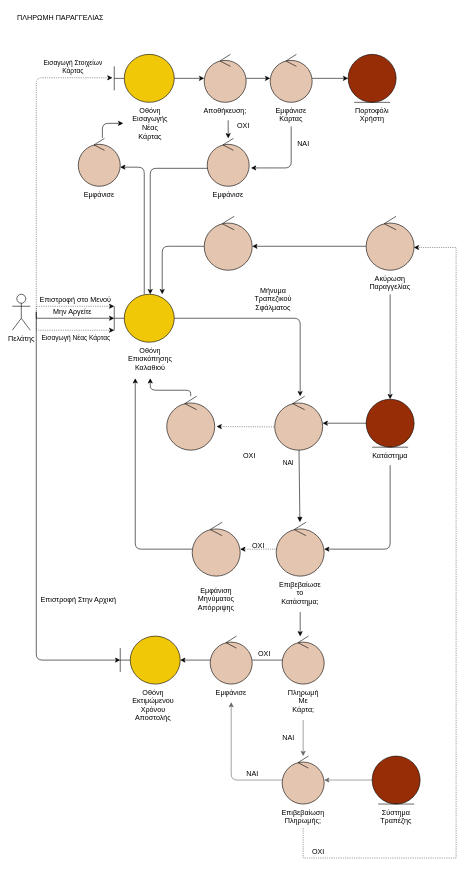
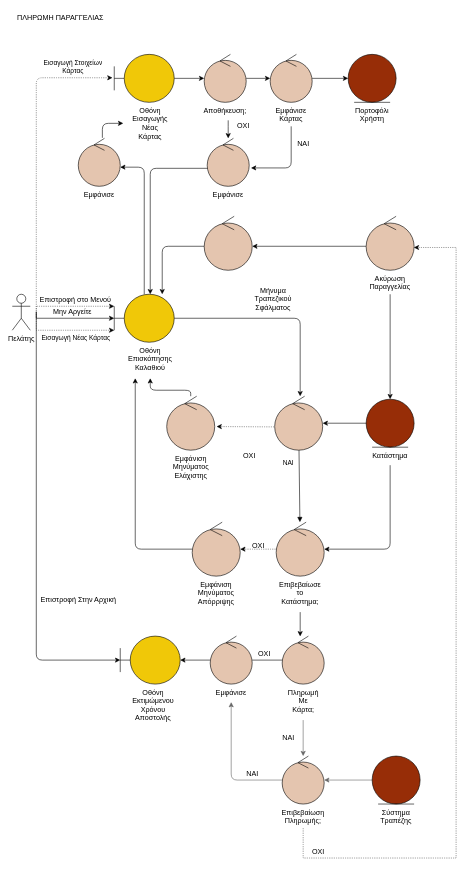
+ <mxCell id="76" value="&lt;meta charset=&quot;utf-8&quot;&gt;&lt;span style=&quot;font-family: helvetica; font-size: 12px; font-style: normal; font-weight: 400; letter-spacing: normal; text-indent: 0px; text-transform: none; word-spacing: 0px; display: inline; float: none;&quot;&gt;Εμφάνιση&lt;/span&gt;&lt;br style=&quot;font-family: helvetica; font-size: 12px; font-style: normal; font-weight: 400; letter-spacing: normal; text-indent: 0px; text-transform: none; word-spacing: 0px;&quot;&gt;&lt;span style=&quot;font-family: helvetica; font-size: 12px; font-style: normal; font-weight: 400; letter-spacing: normal; text-indent: 0px; text-transform: none; word-spacing: 0px; display: inline; float: none;&quot;&gt;Μηνύματος&lt;/span&gt;&lt;br style=&quot;font-family: helvetica; font-size: 12px; font-style: normal; font-weight: 400; letter-spacing: normal; text-indent: 0px; text-transform: none; word-spacing: 0px;&quot;&gt;&lt;span style=&quot;font-family: helvetica; font-size: 12px; font-style: normal; font-weight: 400; letter-spacing: normal; text-indent: 0px; text-transform: none; word-spacing: 0px; display: inline; float: none;&quot;&gt;Ελάχιστης&lt;/span&gt;" style="text;whiteSpace=wrap;html=1;align=center;labelBackgroundColor=none;fontColor=default;" parent="1" vertex="1"><mxGeometry x="272.5" y="750" width="90" height="60" as="geometry" /></mxCell>
- <mxCell id="77" value="&lt;meta charset=&quot;utf-8&quot;&gt;&lt;span style=&quot;font-family: helvetica; font-size: 12px; font-style: normal; font-weight: 400; letter-spacing: normal; text-indent: 0px; text-transform: none; word-spacing: 0px; display: inline; float: none;&quot;&gt;Εμφάνιση&lt;/span&gt;&lt;br style=&quot;font-family: helvetica; font-size: 12px; font-style: normal; font-weight: 400; letter-spacing: normal; text-indent: 0px; text-transform: none; word-spacing: 0px;&quot;&gt;&lt;span style=&quot;font-family: helvetica; font-size: 12px; font-style: normal; font-weight: 400; letter-spacing: normal; text-indent: 0px; text-transform: none; word-spacing: 0px; display: inline; float: none;&quot;&gt;Μηνύματος&lt;/span&gt;&lt;br style=&quot;font-family: helvetica; font-size: 12px; font-style: normal; font-weight: 400; letter-spacing: normal; text-indent: 0px; text-transform: none; word-spacing: 0px;&quot;&gt;&lt;span style=&quot;font-family: helvetica; font-size: 12px; font-style: normal; font-weight: 400; letter-spacing: normal; text-indent: 0px; text-transform: none; word-spacing: 0px; display: inline; float: none;&quot;&gt;Απόρριψης&lt;/span&gt;" style="text;whiteSpace=wrap;html=1;align=center;labelBackgroundColor=none;fontColor=default;" parent="1" vertex="1"><mxGeometry x="315" y="970" width="90" height="60" as="geometry" /></mxCell>
+ <mxCell id="77" value="&lt;meta charset=&quot;utf-8&quot;&gt;&lt;span style=&quot;font-family: helvetica; font-size: 12px; font-style: normal; font-weight: 400; letter-spacing: normal; text-indent: 0px; text-transform: none; word-spacing: 0px; display: inline; float: none;&quot;&gt;Εμφάνιση&lt;/span&gt;&lt;br style=&quot;font-family: helvetica; font-size: 12px; font-style: normal; font-weight: 400; letter-spacing: normal; text-indent: 0px; text-transform: none; word-spacing: 0px;&quot;&gt;&lt;span style=&quot;font-family: helvetica; font-size: 12px; font-style: normal; font-weight: 400; letter-spacing: normal; text-indent: 0px; text-transform: none; word-spacing: 0px; display: inline; float: none;&quot;&gt;Μηνύματος&lt;/span&gt;&lt;br style=&quot;font-family: helvetica; font-size: 12px; font-style: normal; font-weight: 400; letter-spacing: normal; text-indent: 0px; text-transform: none; word-spacing: 0px;&quot;&gt;&lt;span style=&quot;font-family: helvetica; font-size: 12px; font-style: normal; font-weight: 400; letter-spacing: normal; text-indent: 0px; text-transform: none; word-spacing: 0px; display: inline; float: none;&quot;&gt;Απόρριψης&lt;/span&gt;" style="text;whiteSpace=wrap;html=1;align=center;labelBackgroundColor=none;fontColor=default;" parent="1" vertex="1"><mxGeometry x="315" y="960" width="90" height="60" as="geometry" /></mxCell>
